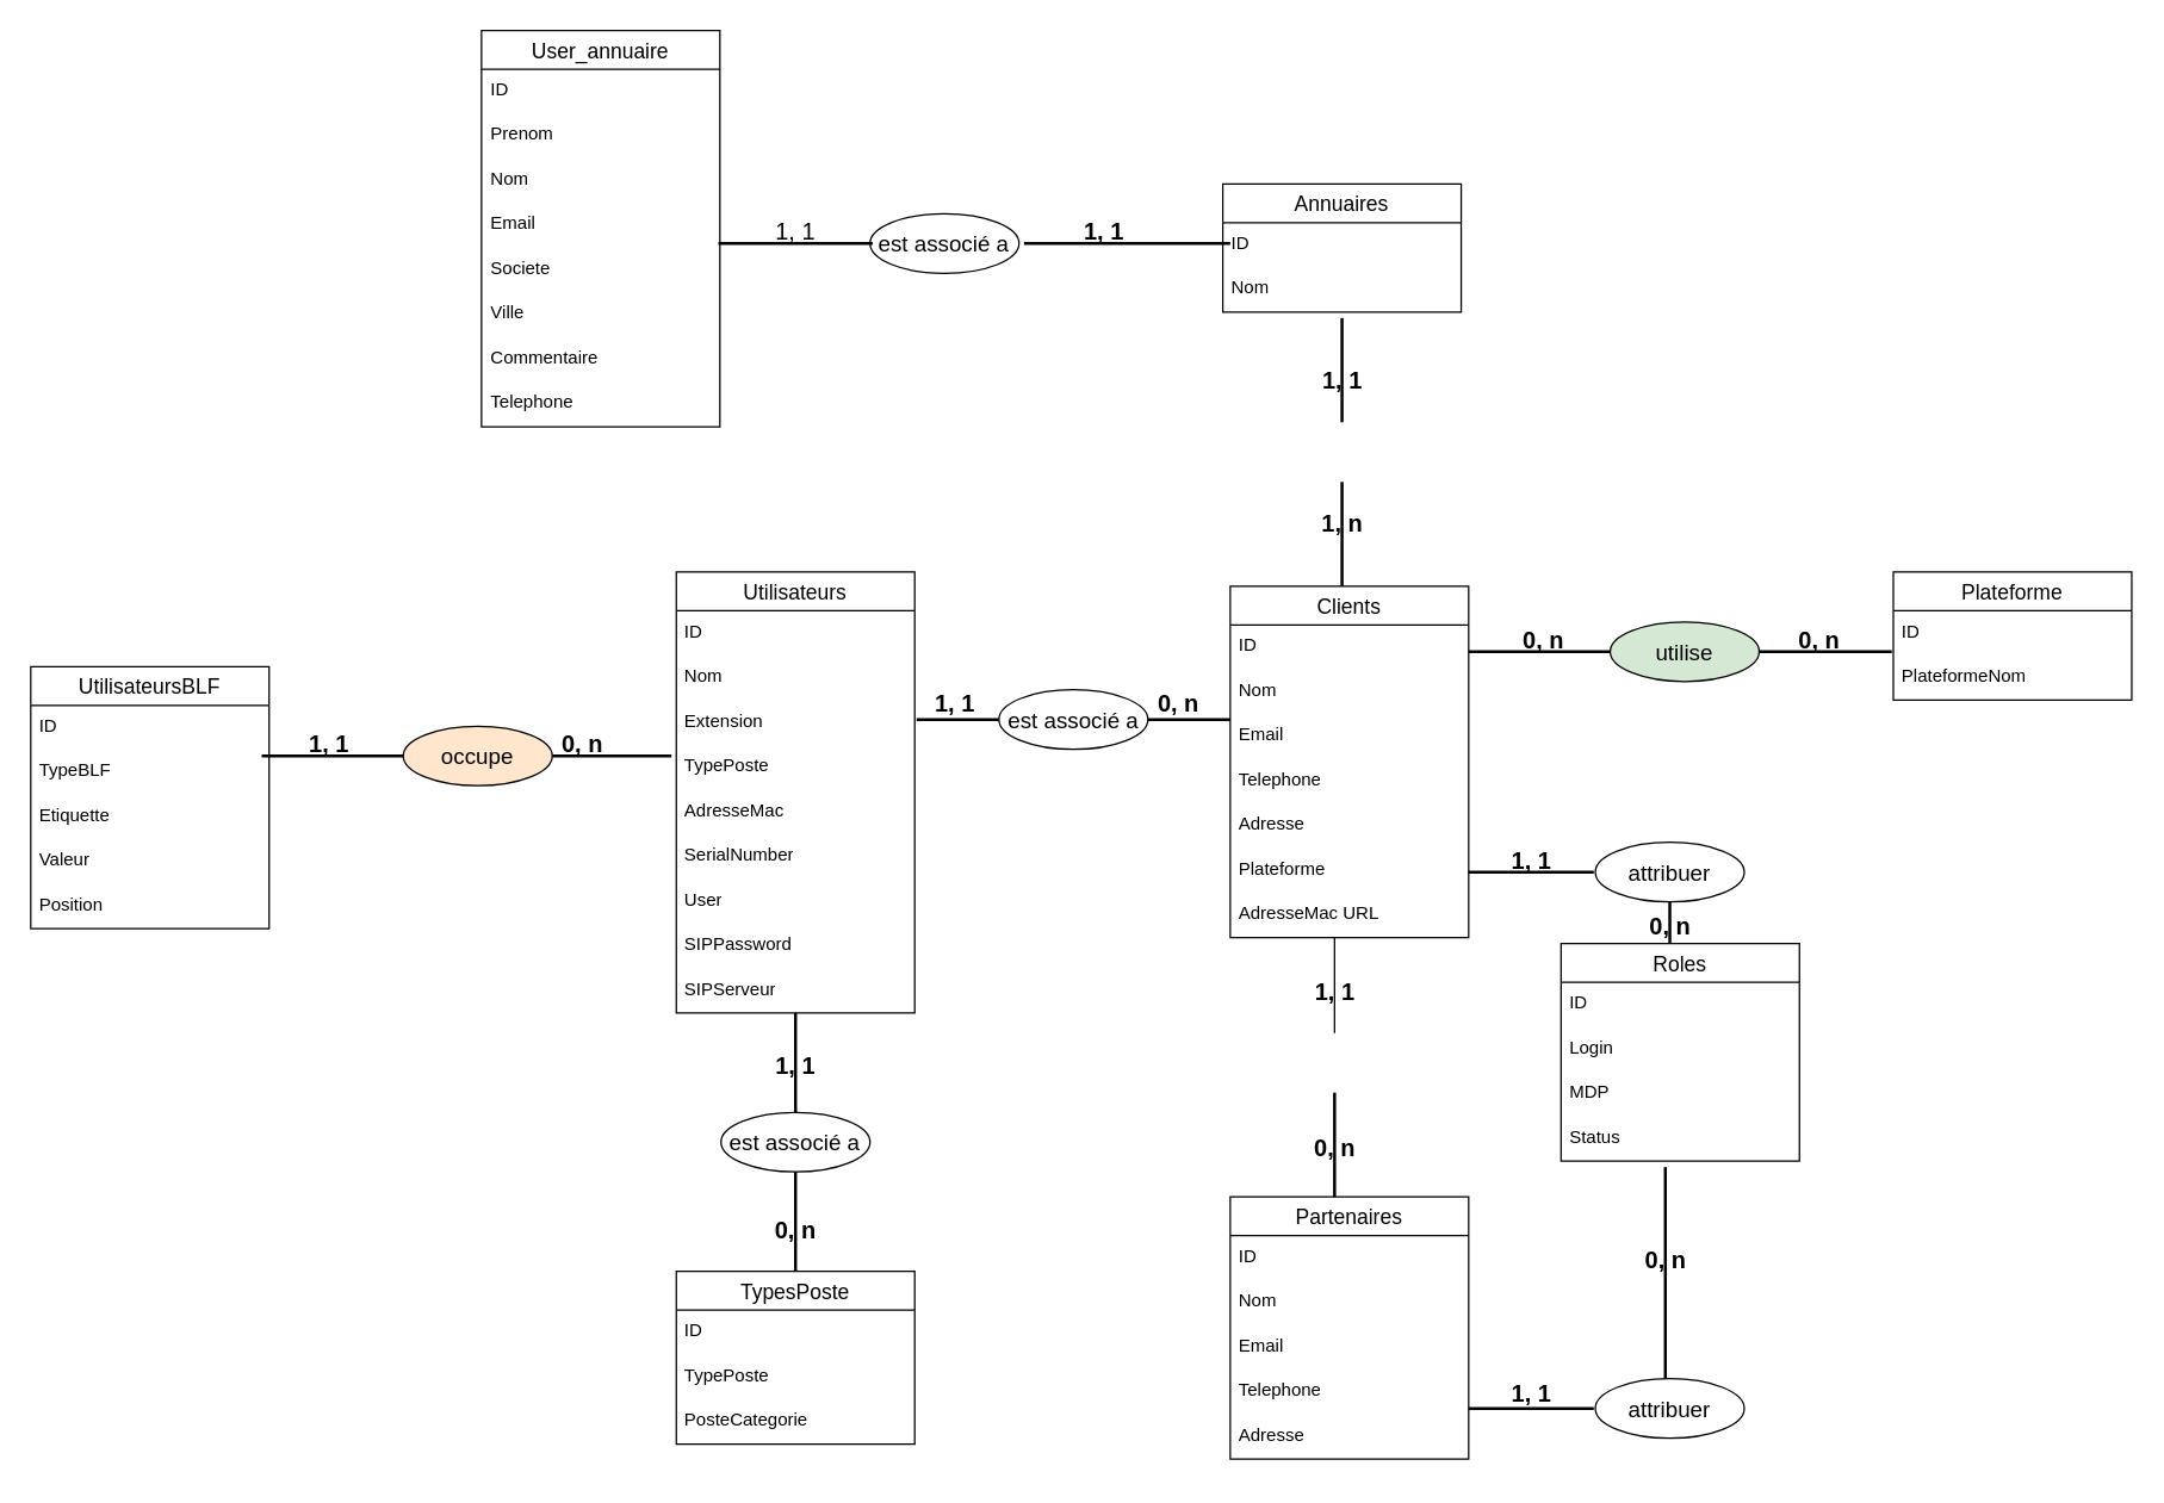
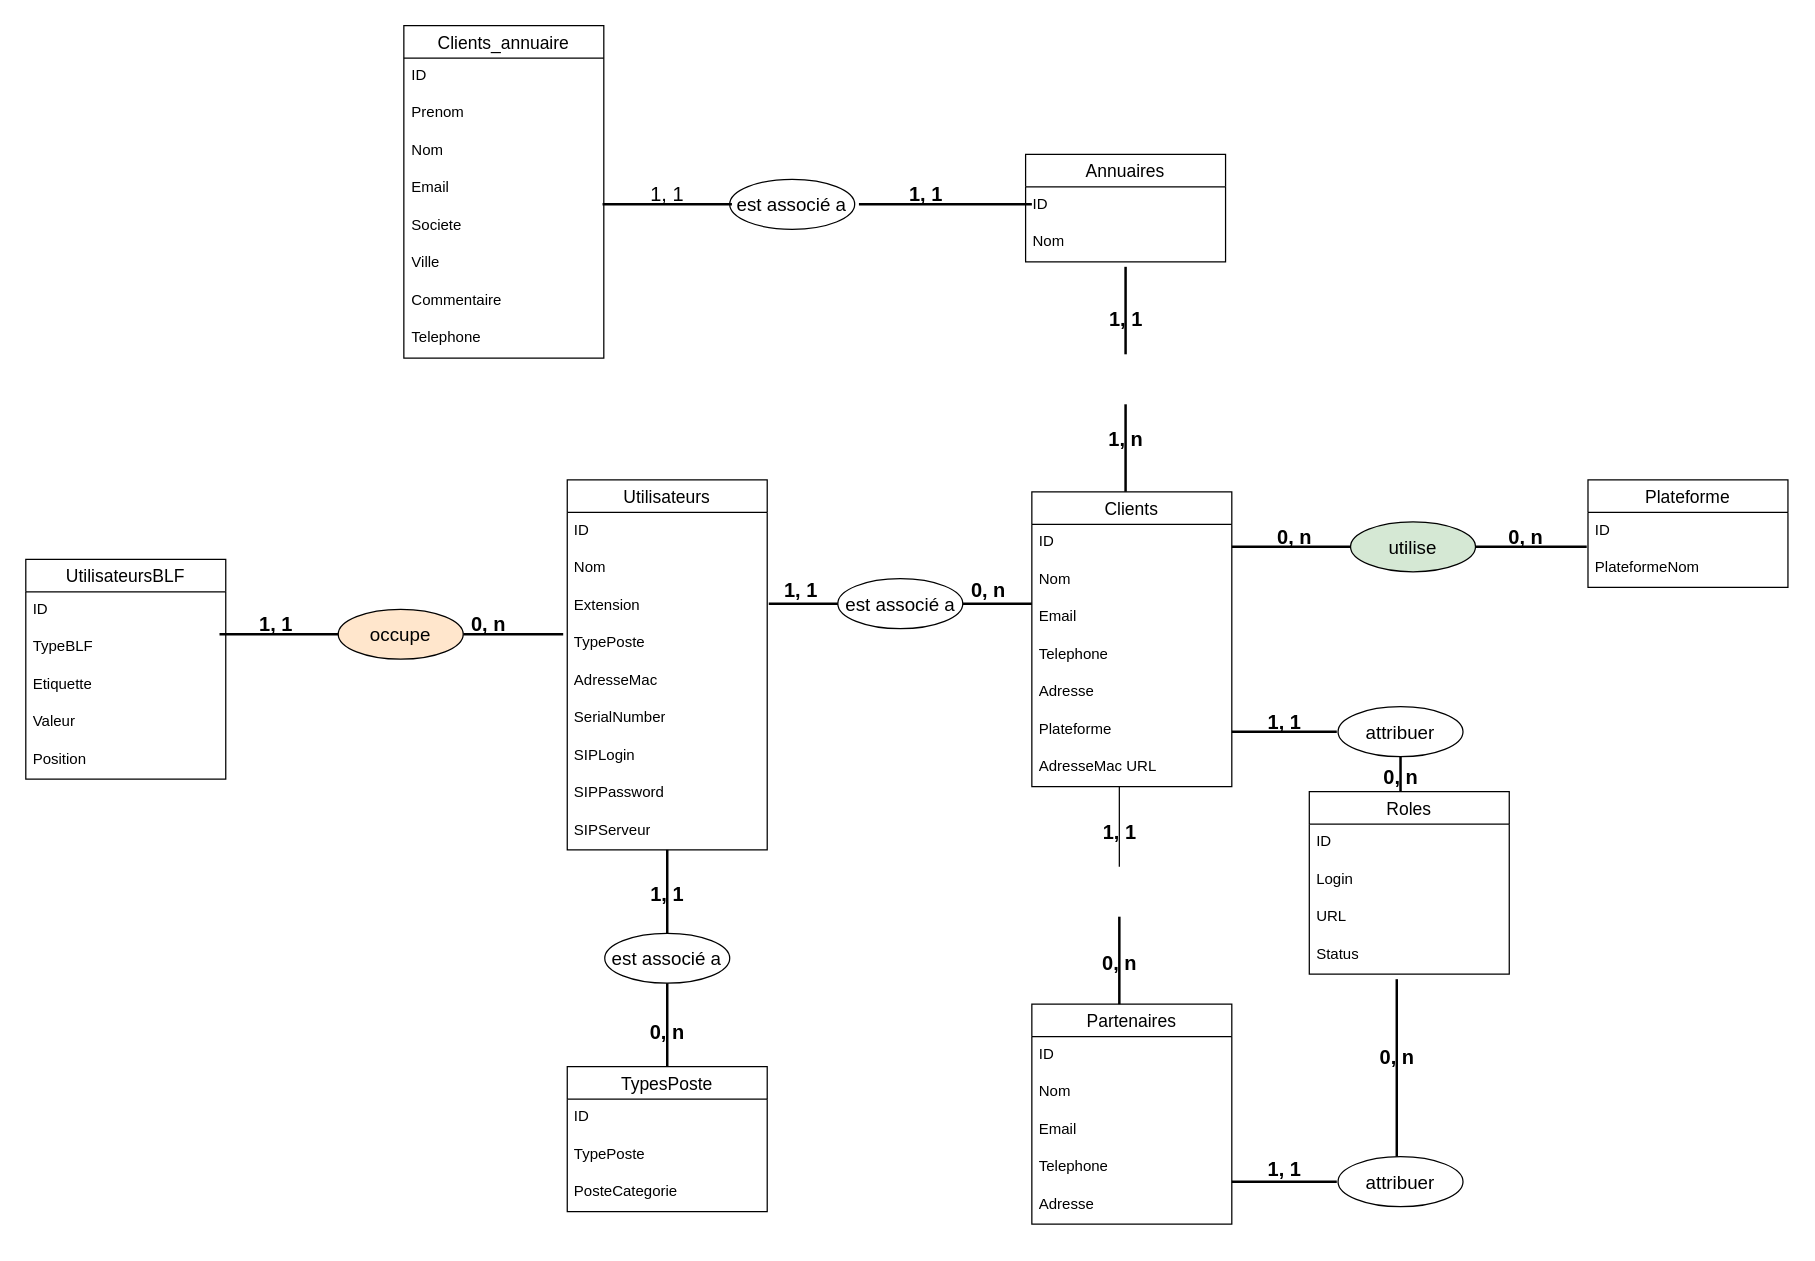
- <mxCell id="14" value="User_annuaire" style="swimlane;fontStyle=0;childLayout=stackLayout;horizontal=1;startSize=26;horizontalStack=0;resizeParent=1;resizeParentMax=0;resizeLast=0;collapsible=1;marginBottom=0;align=center;fontSize=14;" vertex="1" parent="1"><mxGeometry x="322.5" y="20" width="160" height="266" as="geometry" /></mxCell>
+ <mxCell id="14" value="Clients_annuaire" style="swimlane;fontStyle=0;childLayout=stackLayout;horizontal=1;startSize=26;horizontalStack=0;resizeParent=1;resizeParentMax=0;resizeLast=0;collapsible=1;marginBottom=0;align=center;fontSize=14;" vertex="1" parent="1"><mxGeometry x="322.5" y="20" width="160" height="266" as="geometry" /></mxCell>
- <mxCell id="30" value="User" style="text;strokeColor=none;fillColor=none;spacingLeft=4;spacingRight=4;overflow=hidden;rotatable=0;points=[[0,0.5],[1,0.5]];portConstraint=eastwest;fontSize=12;whiteSpace=wrap;html=1;" vertex="1" parent="23"><mxGeometry y="206" width="160" height="30" as="geometry" /></mxCell>
+ <mxCell id="30" value="SIPLogin" style="text;strokeColor=none;fillColor=none;spacingLeft=4;spacingRight=4;overflow=hidden;rotatable=0;points=[[0,0.5],[1,0.5]];portConstraint=eastwest;fontSize=12;whiteSpace=wrap;html=1;" vertex="1" parent="23"><mxGeometry y="206" width="160" height="30" as="geometry" /></mxCell>
- <mxCell id="8" value="MDP" style="text;strokeColor=none;fillColor=none;spacingLeft=4;spacingRight=4;overflow=hidden;rotatable=0;points=[[0,0.5],[1,0.5]];portConstraint=eastwest;fontSize=12;whiteSpace=wrap;html=1;" vertex="1" parent="5"><mxGeometry y="86" width="160" height="30" as="geometry" /></mxCell>
+ <mxCell id="8" value="URL" style="text;strokeColor=none;fillColor=none;spacingLeft=4;spacingRight=4;overflow=hidden;rotatable=0;points=[[0,0.5],[1,0.5]];portConstraint=eastwest;fontSize=12;whiteSpace=wrap;html=1;" vertex="1" parent="5"><mxGeometry y="86" width="160" height="30" as="geometry" /></mxCell>
